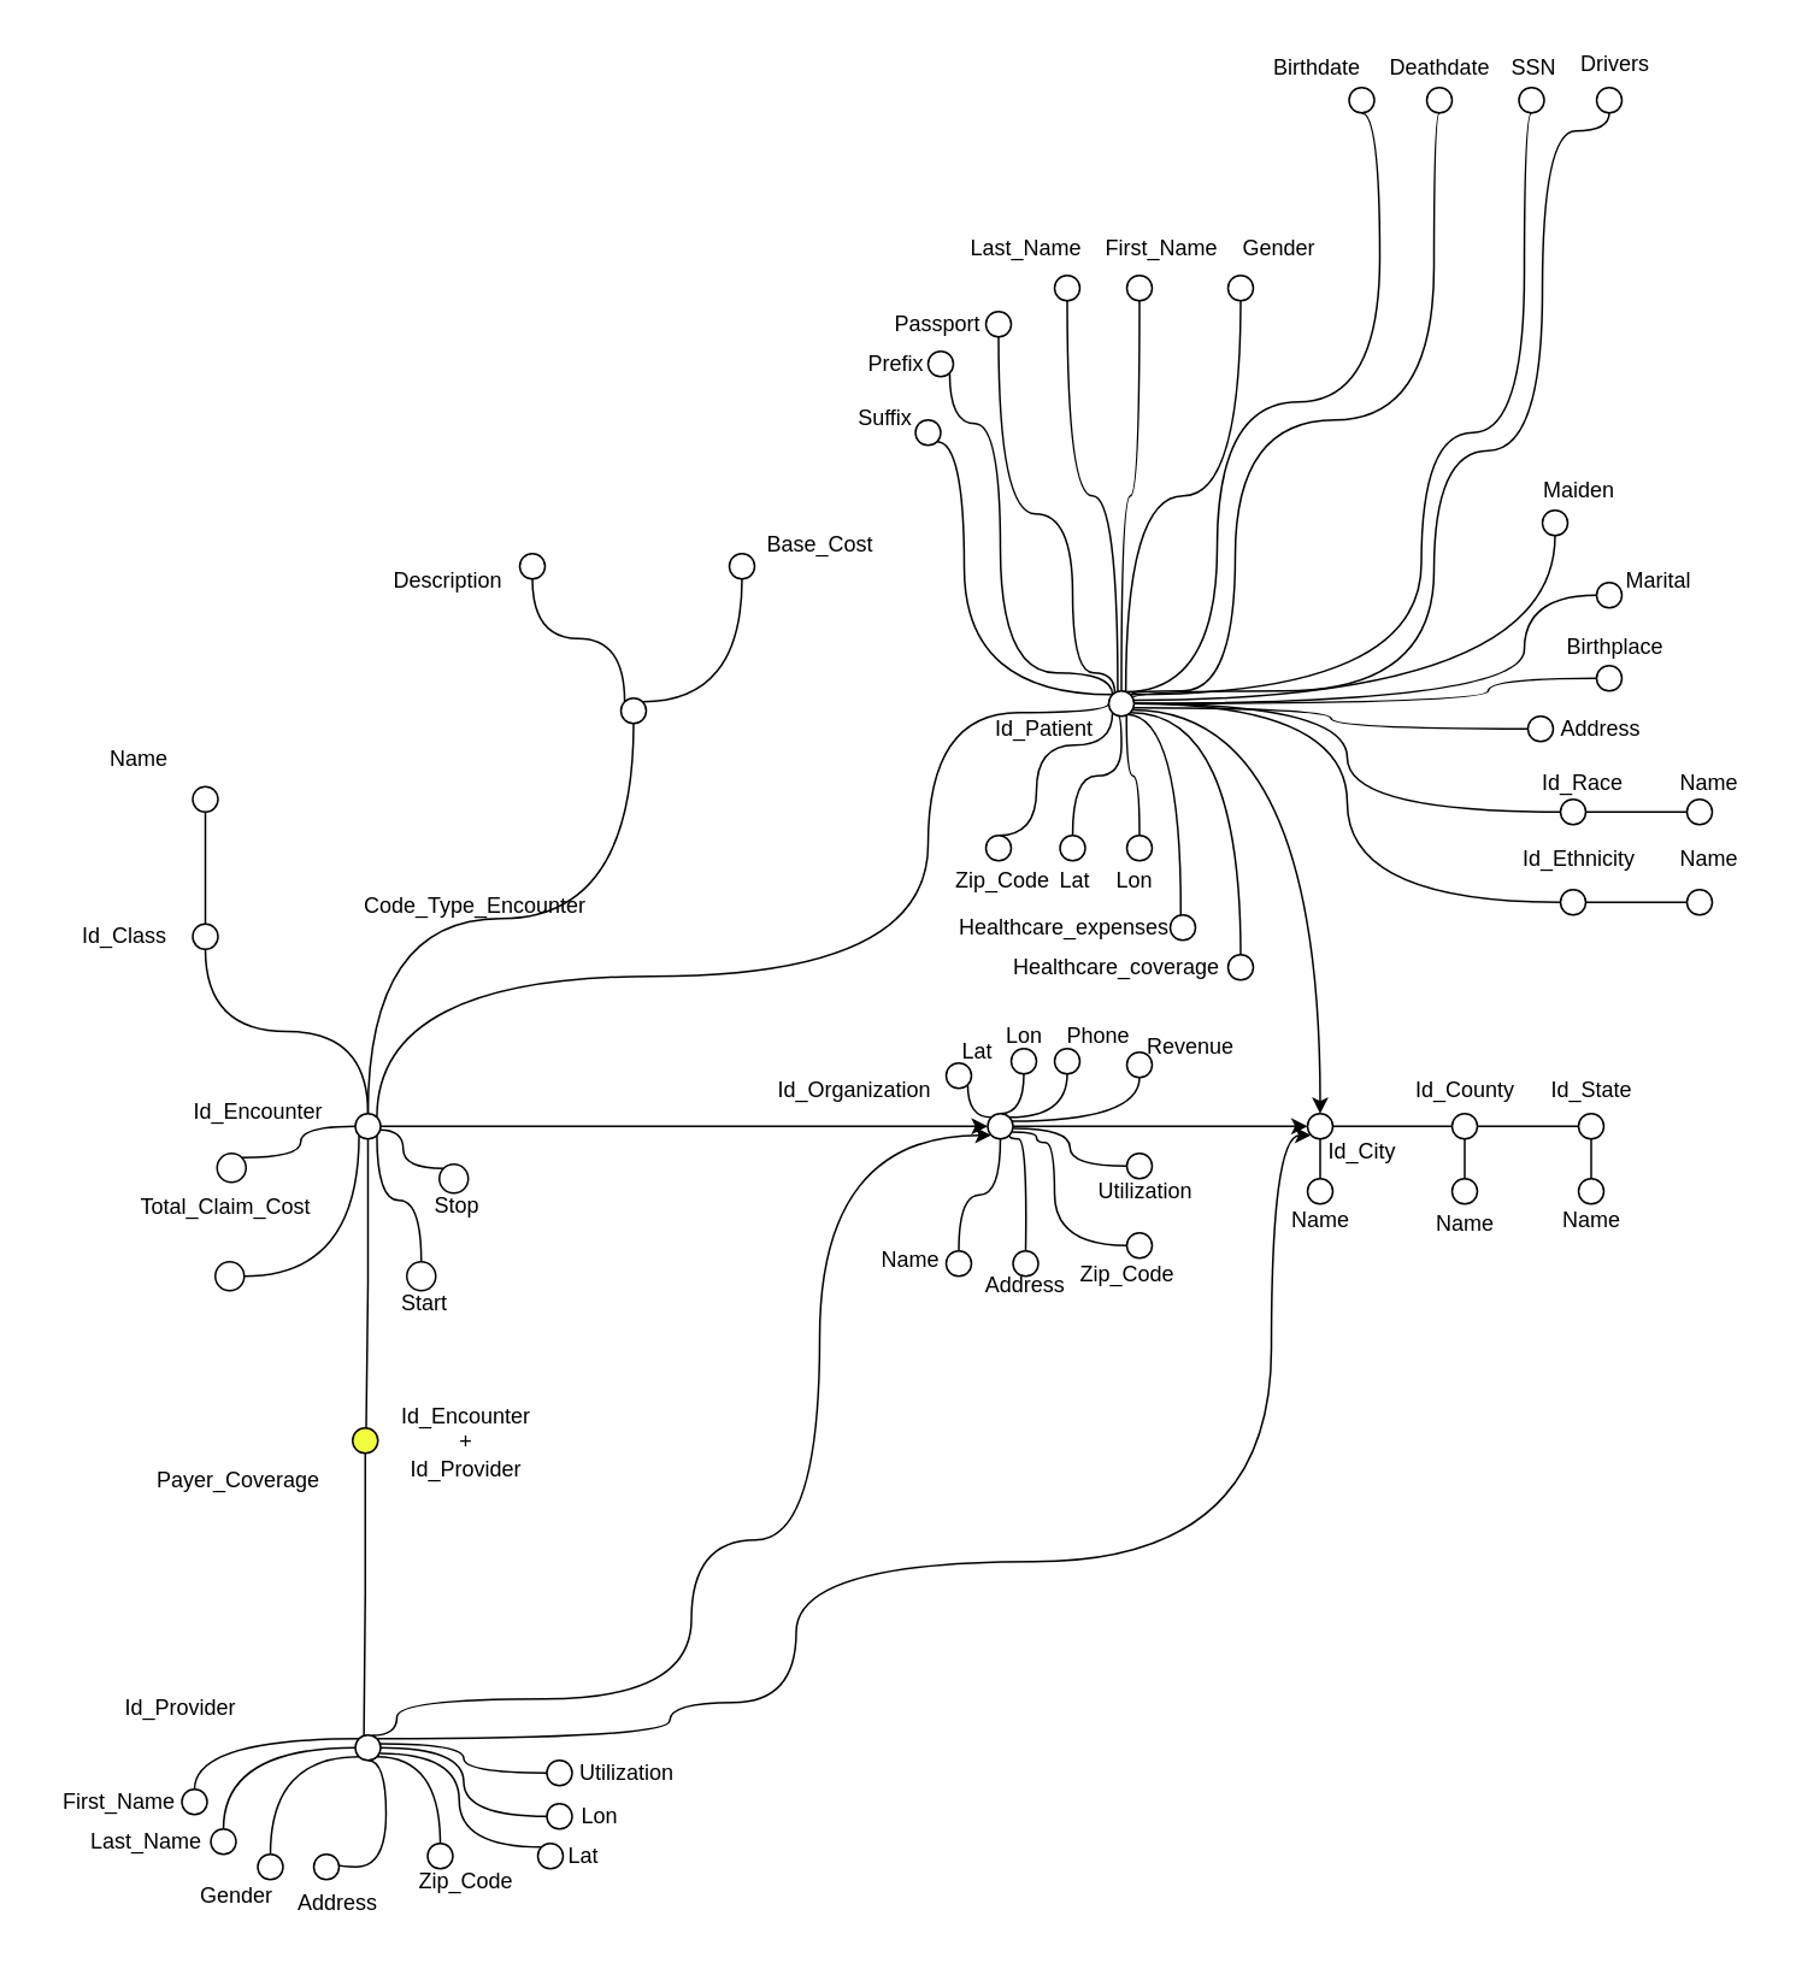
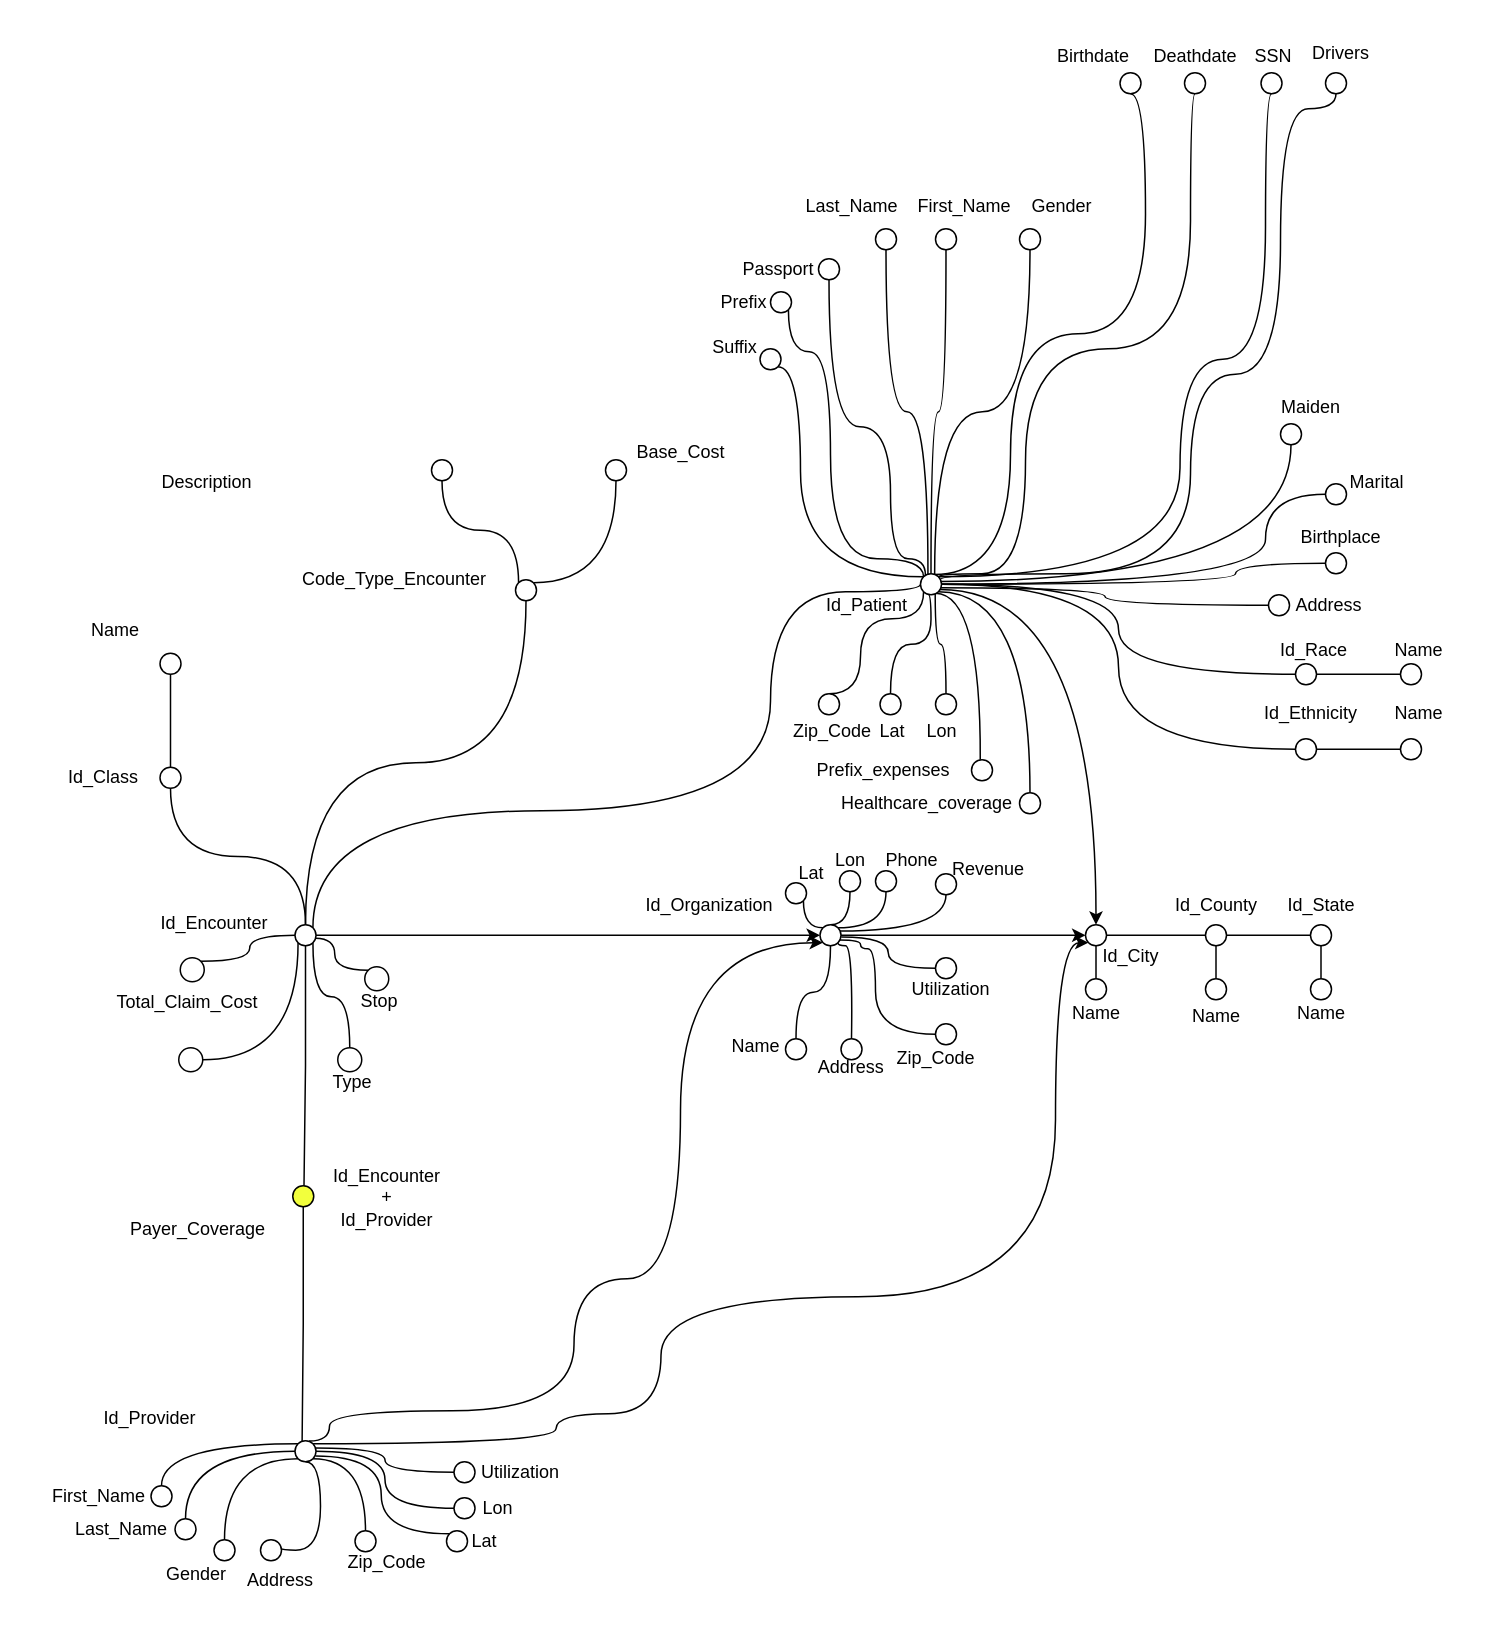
- <mxCell id="32" value="Description" style="text;html=1;align=center;verticalAlign=middle;resizable=0;points=[];autosize=1;strokeColor=none;fillColor=none;" vertex="1" parent="1"><mxGeometry x="207" y="306" width="80" height="30" as="geometry" /></mxCell>
+ <mxCell id="32" value="Description" style="text;html=1;align=center;verticalAlign=middle;resizable=0;points=[];autosize=1;strokeColor=none;fillColor=none;" vertex="1" parent="1"><mxGeometry x="97" y="306" width="80" height="30" as="geometry" /></mxCell>
- <mxCell id="29" value="Code_Type_Encounter&lt;div&gt;&lt;br&gt;&lt;/div&gt;" style="text;html=1;align=center;verticalAlign=middle;resizable=0;points=[];autosize=1;strokeColor=none;fillColor=none;" vertex="1" parent="1"><mxGeometry x="187" y="488" width="150" height="40" as="geometry" /></mxCell>
+ <mxCell id="29" value="Code_Type_Encounter&lt;div&gt;&lt;br&gt;&lt;/div&gt;" style="text;html=1;align=center;verticalAlign=middle;resizable=0;points=[];autosize=1;strokeColor=none;fillColor=none;" vertex="1" parent="1"><mxGeometry x="187" y="373" width="150" height="40" as="geometry" /></mxCell>
- <mxCell id="154" value="Healthcare_expenses" style="text;html=1;align=center;verticalAlign=middle;resizable=0;points=[];autosize=1;strokeColor=none;fillColor=none;" vertex="1" parent="1"><mxGeometry x="518" y="498" width="140" height="30" as="geometry" /></mxCell>
+ <mxCell id="154" value="Prefix_expenses" style="text;html=1;align=center;verticalAlign=middle;resizable=0;points=[];autosize=1;strokeColor=none;fillColor=none;" vertex="1" parent="1"><mxGeometry x="518" y="498" width="140" height="30" as="geometry" /></mxCell>
- <mxCell id="171" value="Start" style="text;html=1;align=center;verticalAlign=middle;resizable=0;points=[];autosize=1;strokeColor=none;fillColor=none;" vertex="1" parent="1"><mxGeometry x="208.5" y="706" width="50" height="30" as="geometry" /></mxCell>
+ <mxCell id="171" value="Type" style="text;html=1;align=center;verticalAlign=middle;resizable=0;points=[];autosize=1;strokeColor=none;fillColor=none;" vertex="1" parent="1"><mxGeometry x="208.5" y="706" width="50" height="30" as="geometry" /></mxCell>
